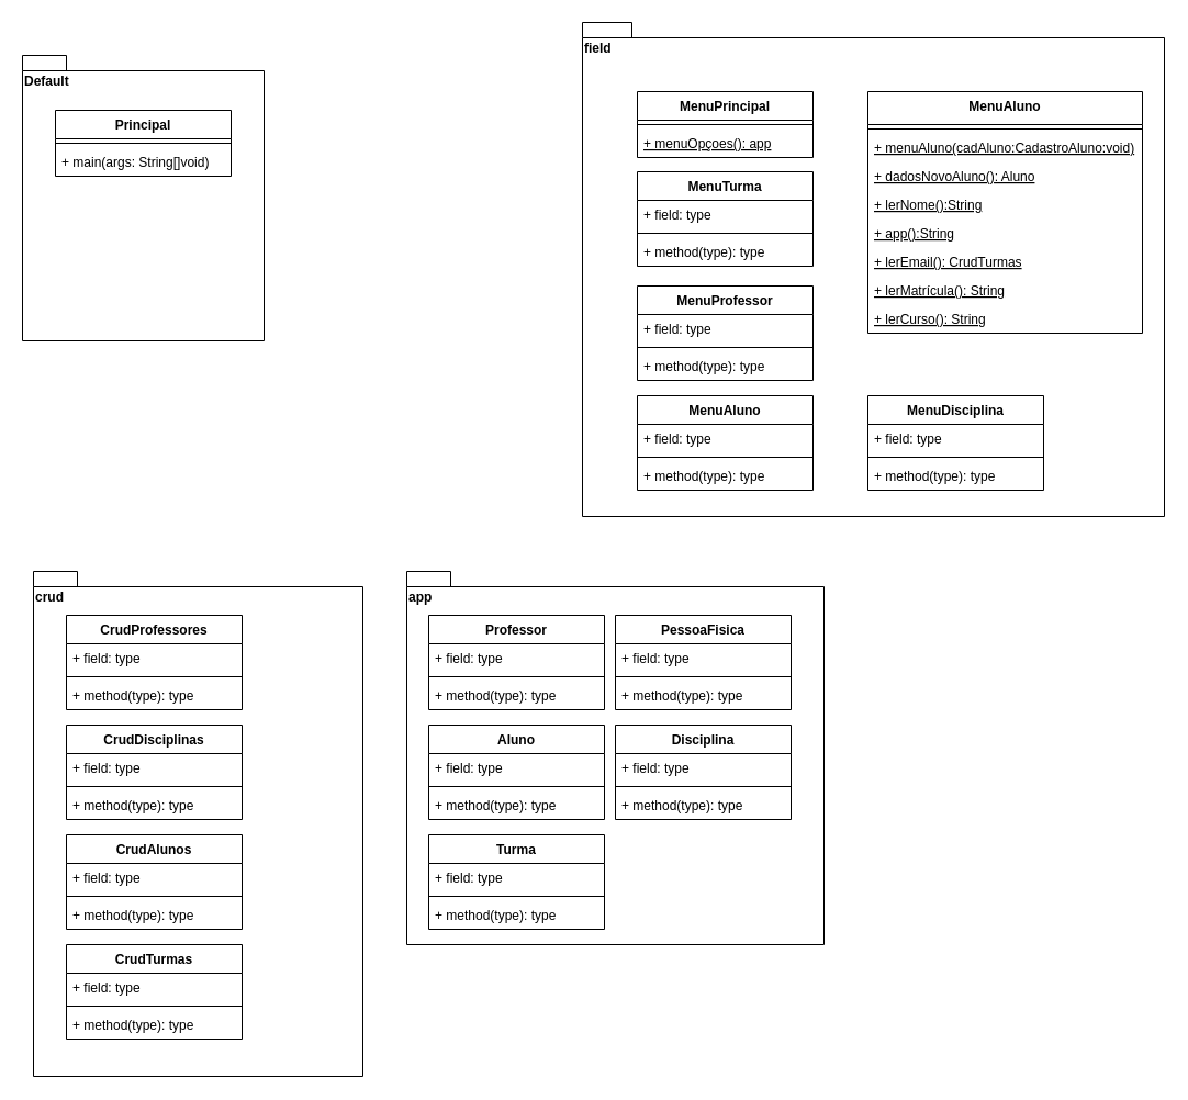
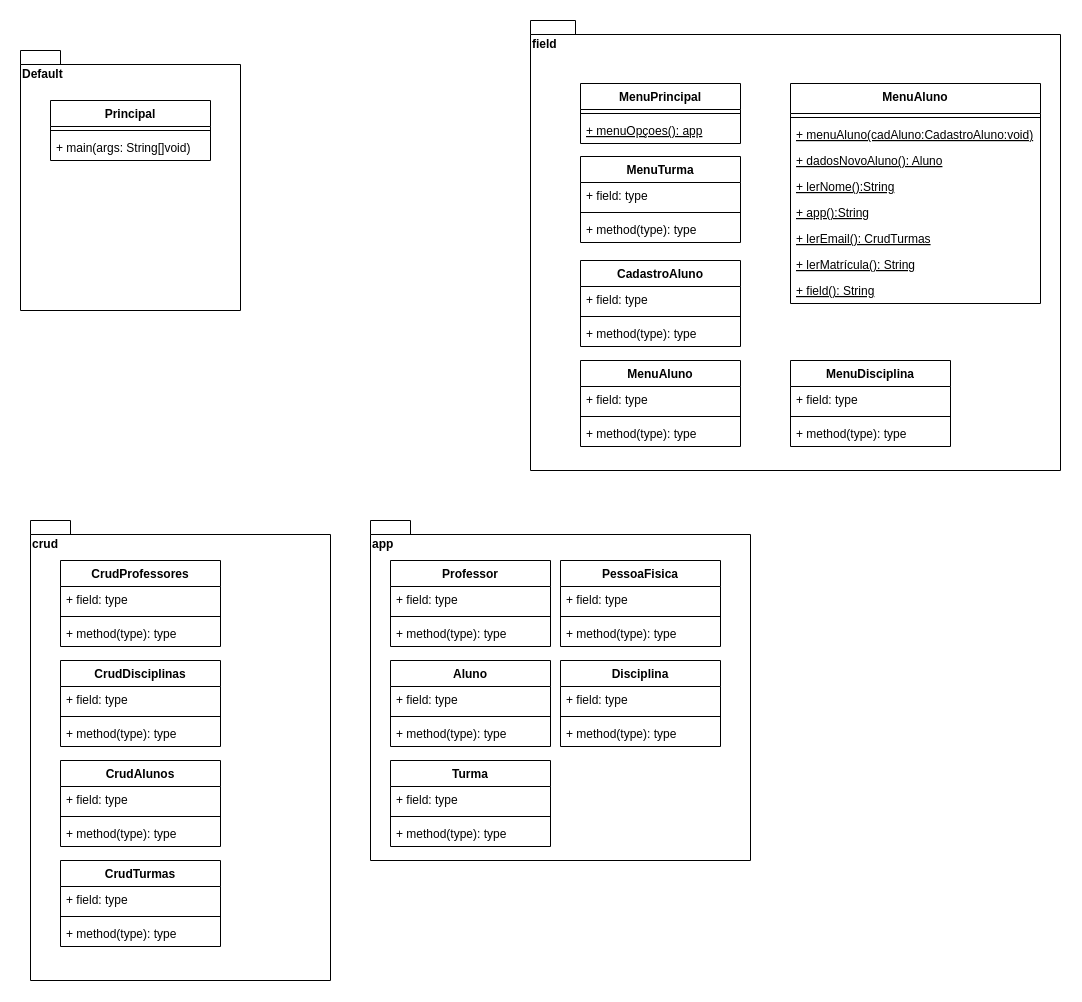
- <mxCell id="63" value="MenuProfessor" style="swimlane;fontStyle=1;align=center;verticalAlign=top;childLayout=stackLayout;horizontal=1;startSize=26;horizontalStack=0;resizeParent=1;resizeParentMax=0;resizeLast=0;collapsible=1;marginBottom=0;" parent="46" vertex="1"><mxGeometry y="177" width="160" height="86" as="geometry" /></mxCell>
+ <mxCell id="63" value="CadastroAluno" style="swimlane;fontStyle=1;align=center;verticalAlign=top;childLayout=stackLayout;horizontal=1;startSize=26;horizontalStack=0;resizeParent=1;resizeParentMax=0;resizeLast=0;collapsible=1;marginBottom=0;" parent="46" vertex="1"><mxGeometry y="177" width="160" height="86" as="geometry" /></mxCell>
- <mxCell id="55" value="+ lerCurso(): String" style="text;strokeColor=none;fillColor=none;align=left;verticalAlign=top;spacingLeft=4;spacingRight=4;overflow=hidden;rotatable=0;points=[[0,0.5],[1,0.5]];portConstraint=eastwest;fontStyle=4" parent="47" vertex="1"><mxGeometry y="194" width="250" height="26" as="geometry" /></mxCell>
+ <mxCell id="55" value="+ field(): String" style="text;strokeColor=none;fillColor=none;align=left;verticalAlign=top;spacingLeft=4;spacingRight=4;overflow=hidden;rotatable=0;points=[[0,0.5],[1,0.5]];portConstraint=eastwest;fontStyle=4" parent="47" vertex="1"><mxGeometry y="194" width="250" height="26" as="geometry" /></mxCell>
